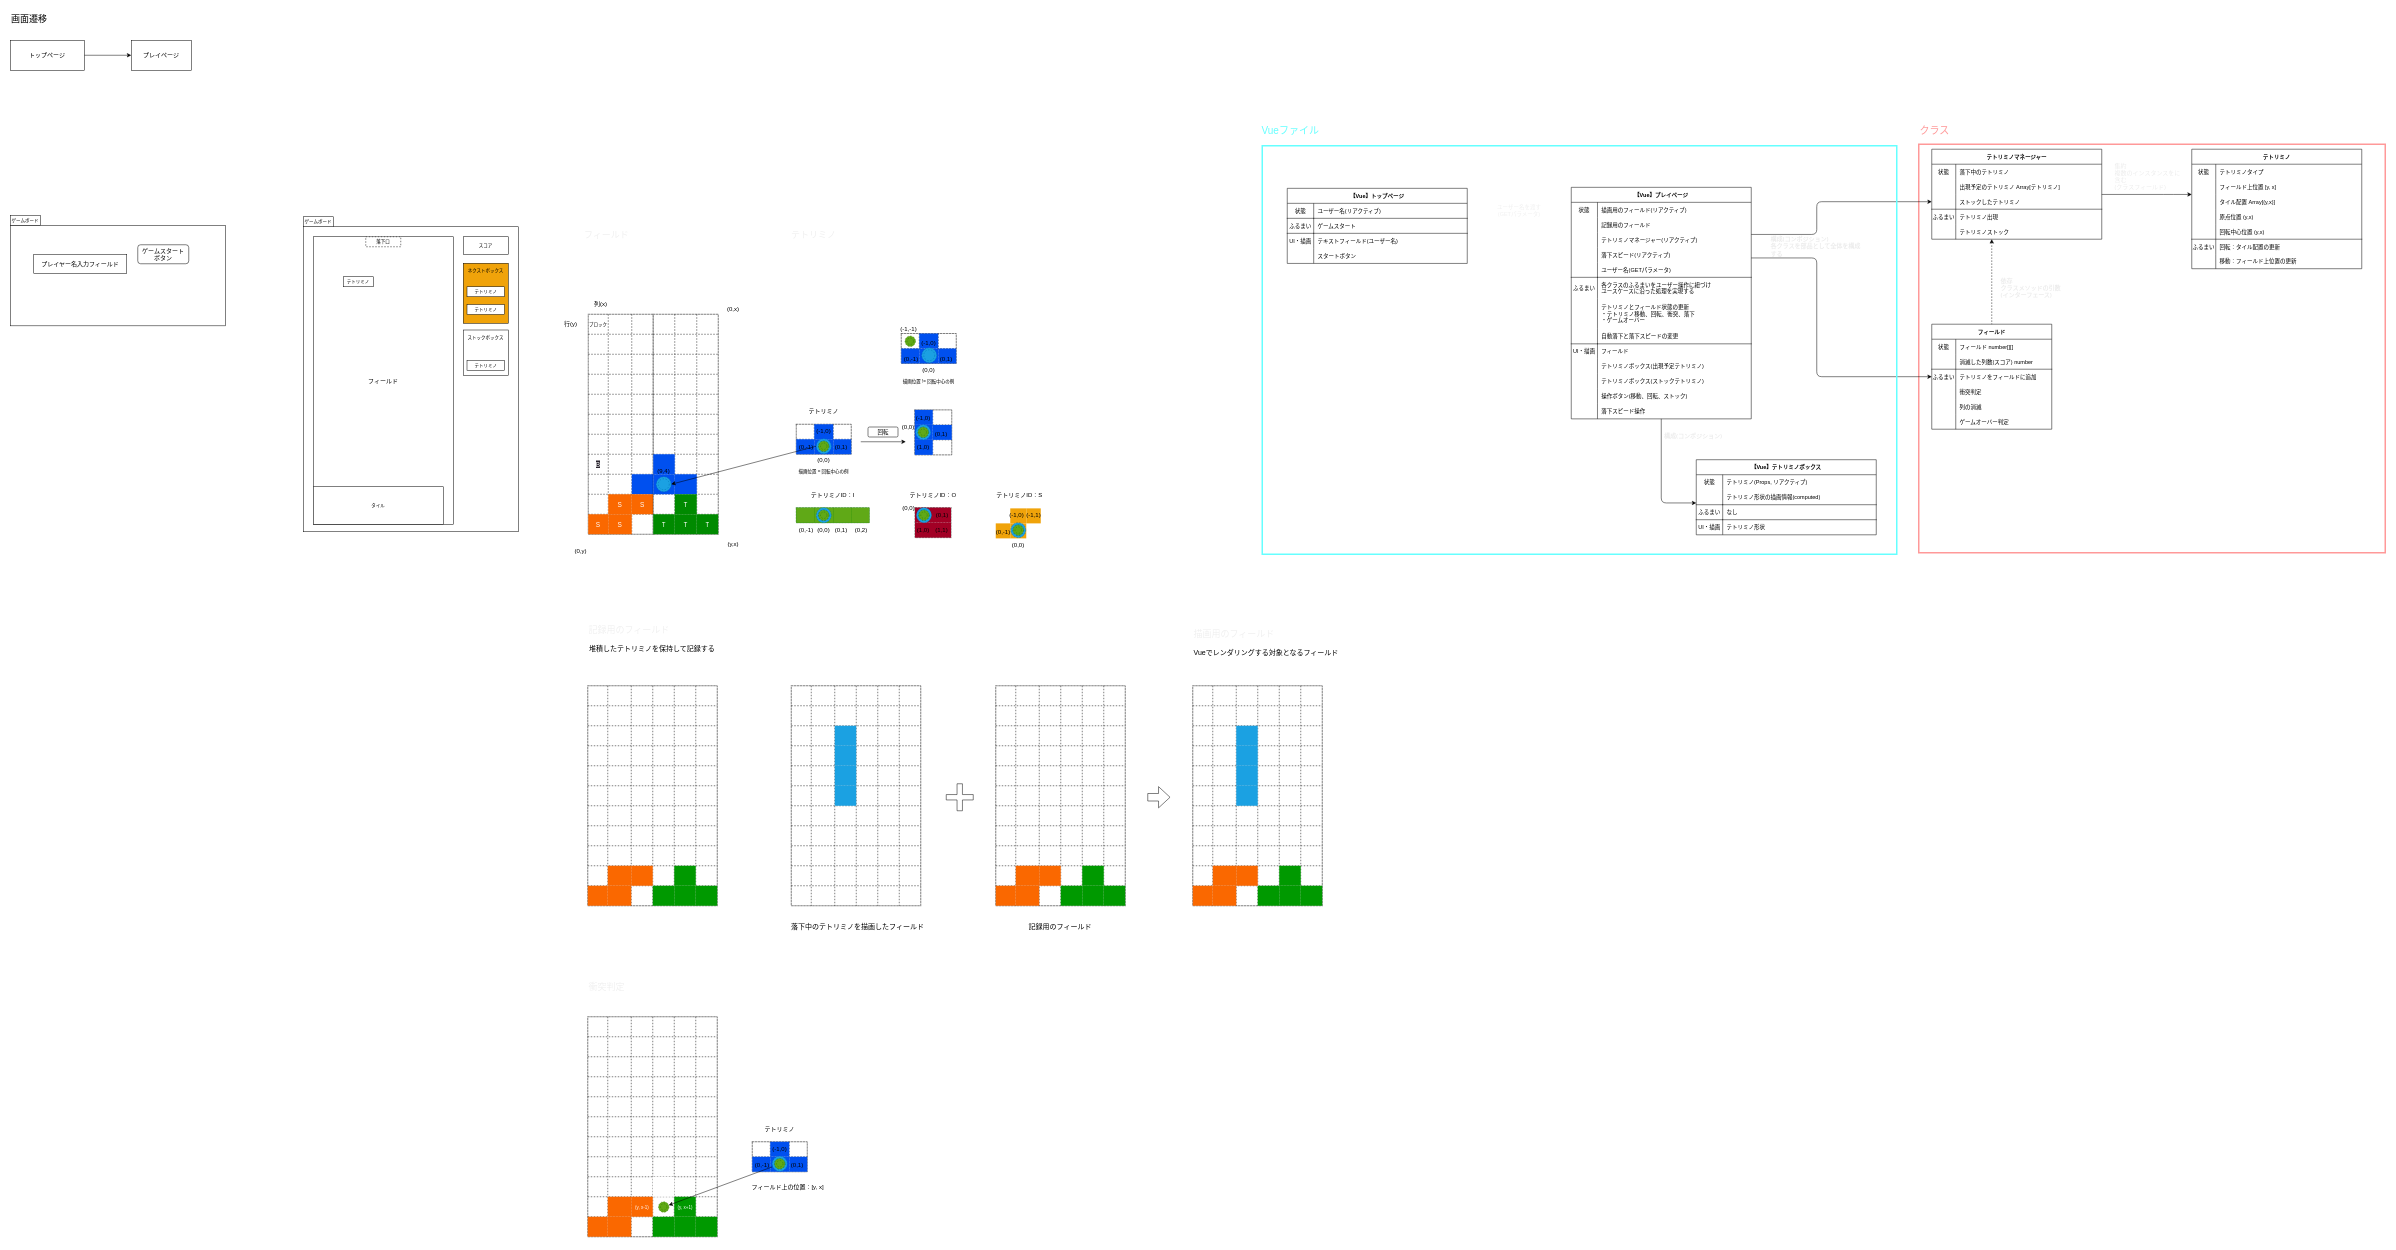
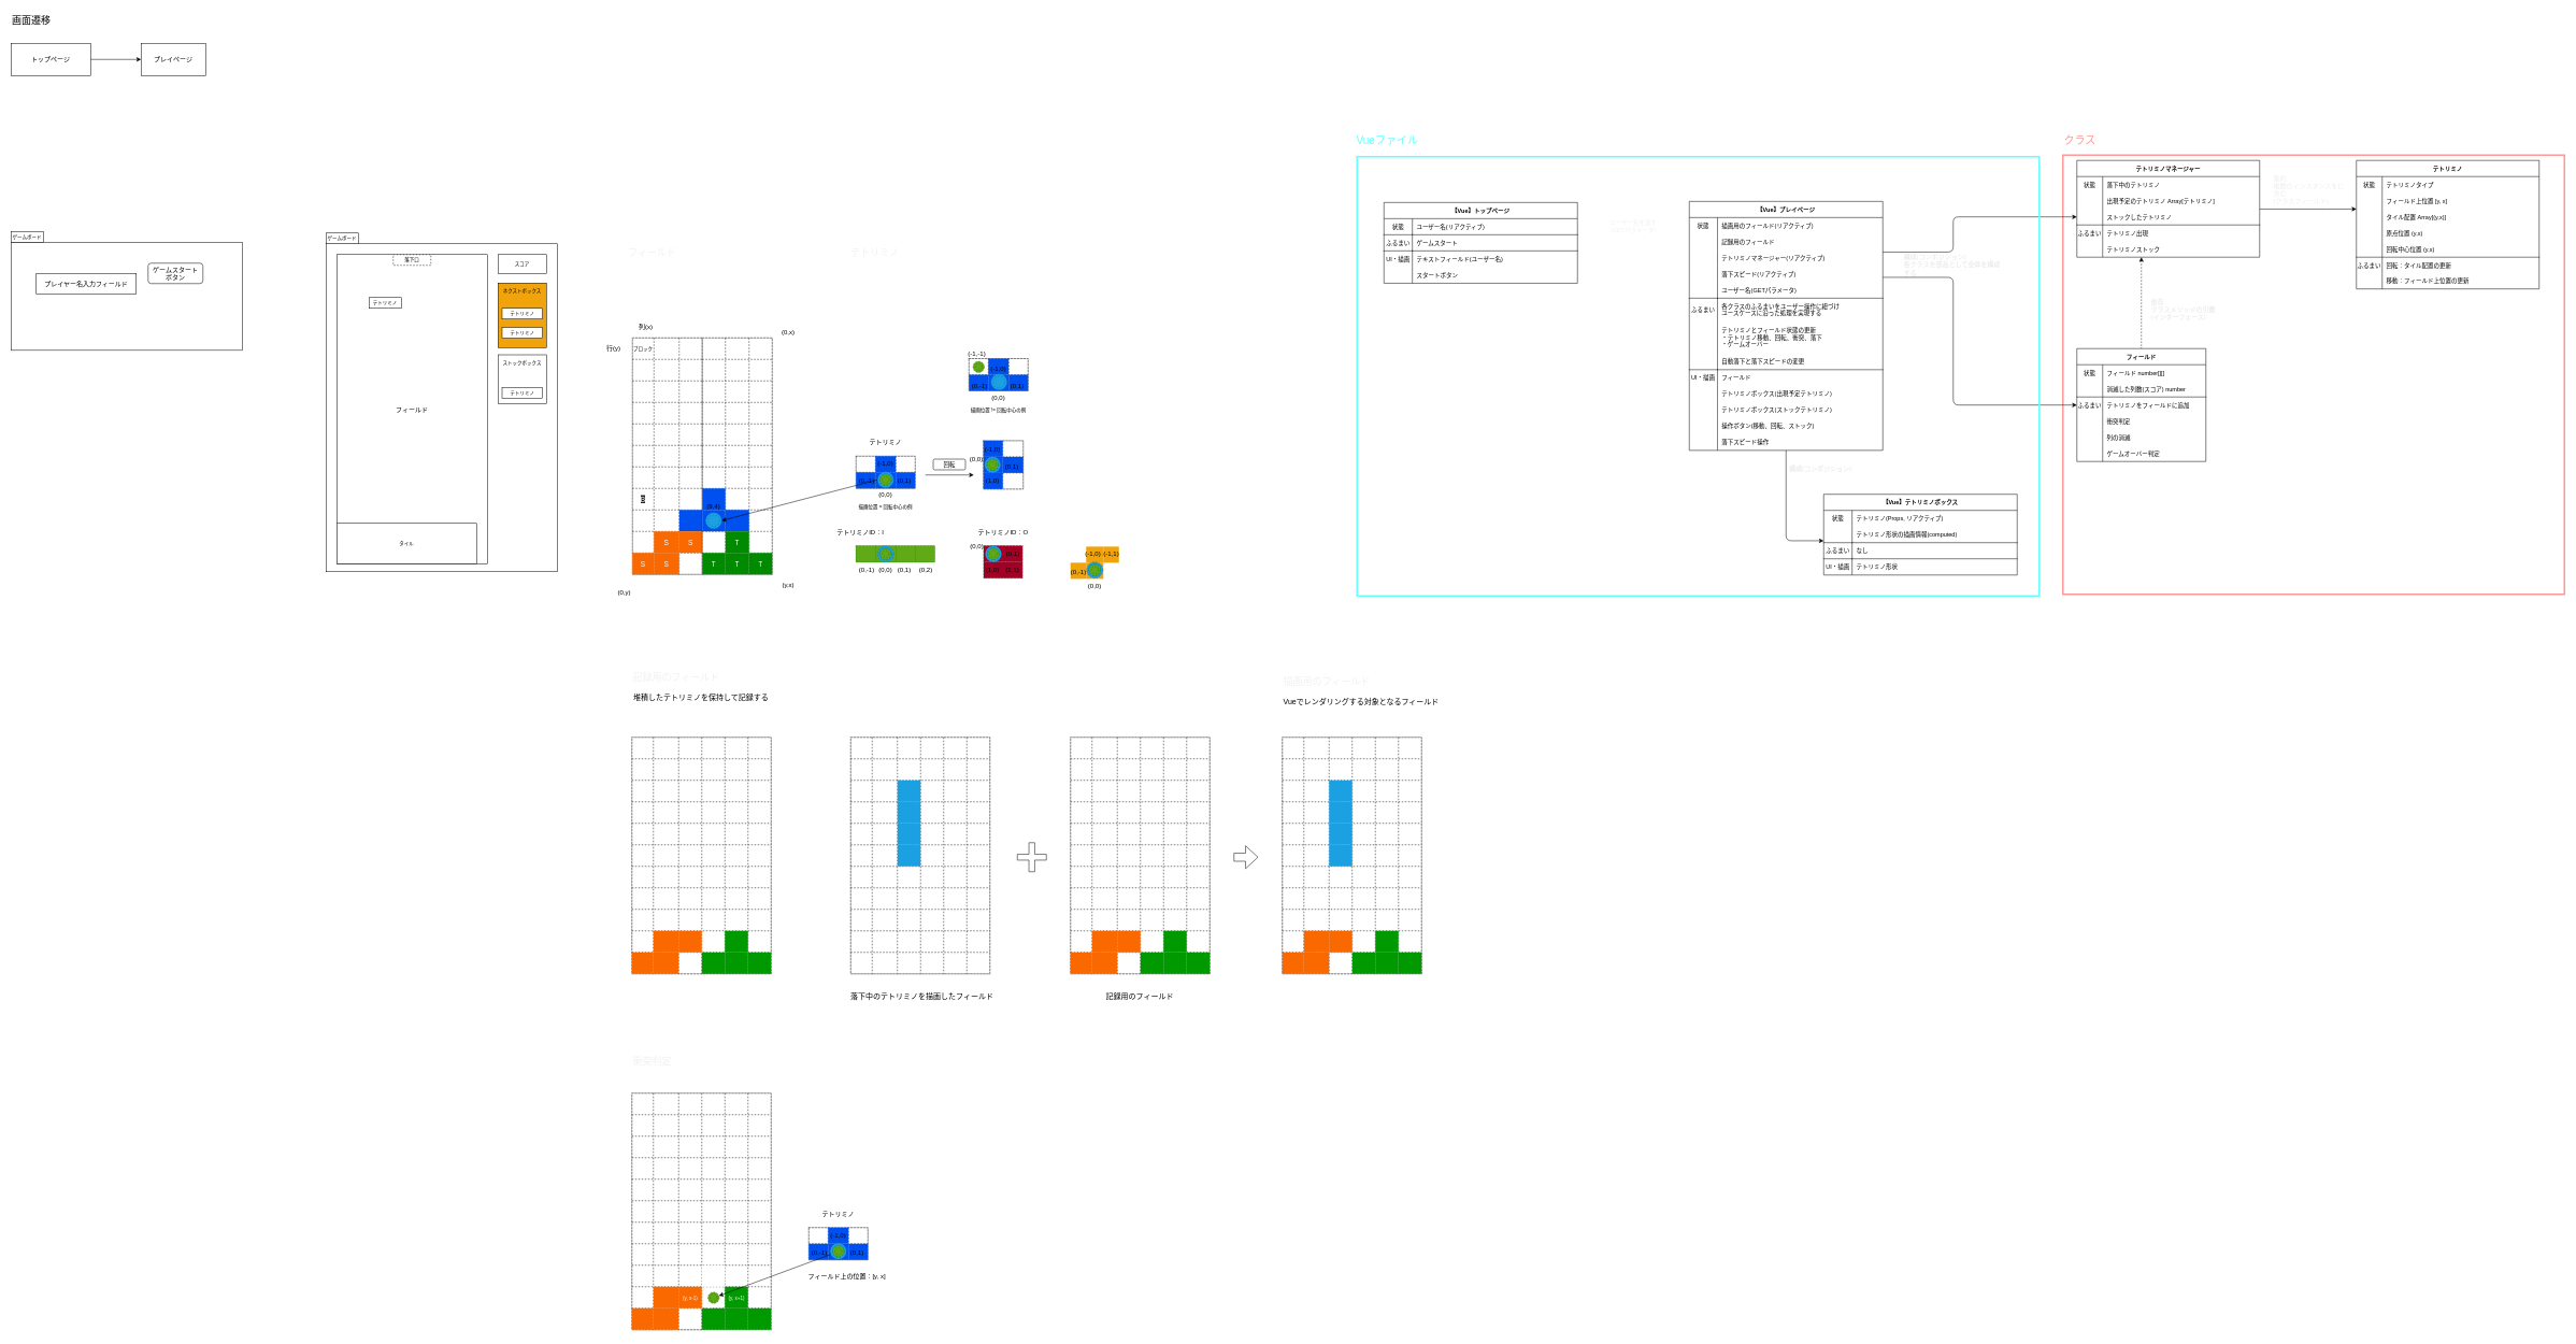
- <mxCell id="212" value="&lt;span style=&quot;font-size: 12px;&quot;&gt;テトリミノID：I&lt;/span&gt;" style="text;whiteSpace=wrap;html=1;fontSize=9;align=center;" parent="1" vertex="1"><mxGeometry x="1620" y="976" width="90" height="25" as="geometry" /></mxCell>
+ <mxCell id="212" value="&lt;span style=&quot;font-size: 12px;&quot;&gt;テトリミノID：I&lt;/span&gt;" style="text;whiteSpace=wrap;html=1;fontSize=9;align=center;" parent="1" vertex="1"><mxGeometry x="1555" y="976" width="90" height="25" as="geometry" /></mxCell>
- <mxCell id="273" value="&lt;span style=&quot;font-size: 12px;&quot;&gt;テトリミノID：S&lt;/span&gt;" style="text;whiteSpace=wrap;html=1;fontSize=9;align=center;" parent="1" vertex="1"><mxGeometry x="1986" y="976" width="105" height="25" as="geometry" /></mxCell>
